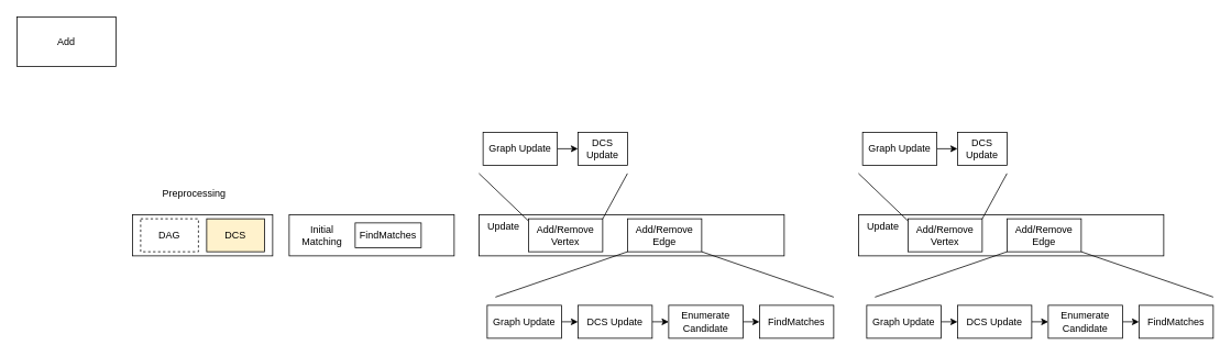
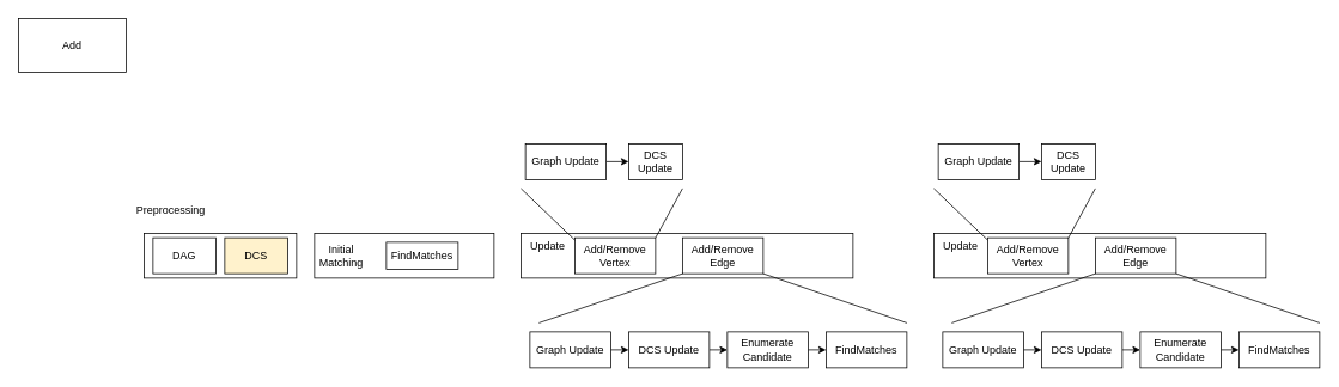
- <mxCell id="8" value="Preprocessing" style="text;html=1;align=center;verticalAlign=middle;whiteSpace=wrap;rounded=0;" vertex="1" parent="1"><mxGeometry x="205" y="220" width="60" height="30" as="geometry" /></mxCell>
+ <mxCell id="8" value="Preprocessing" style="text;html=1;align=center;verticalAlign=middle;whiteSpace=wrap;rounded=0;" vertex="1" parent="1"><mxGeometry x="160" y="220" width="60" height="30" as="geometry" /></mxCell>
- <mxCell id="4" value="DAG" style="rounded=0;whiteSpace=wrap;html=1;dashed=1;" vertex="1" parent="1"><mxGeometry x="170" y="265" width="70" height="40" as="geometry" /></mxCell>
+ <mxCell id="4" value="DAG" style="rounded=0;whiteSpace=wrap;html=1;" vertex="1" parent="1"><mxGeometry x="170" y="265" width="70" height="40" as="geometry" /></mxCell>
- <mxCell id="9" value="Initial Matching" style="text;html=1;align=center;verticalAlign=middle;whiteSpace=wrap;rounded=0;" vertex="1" parent="1"><mxGeometry x="360" y="270" width="60" height="30" as="geometry" /></mxCell>
+ <mxCell id="9" value="Initial Matching" style="text;html=1;align=center;verticalAlign=middle;whiteSpace=wrap;rounded=0;" vertex="1" parent="1"><mxGeometry x="350" y="270" width="60" height="30" as="geometry" /></mxCell>
